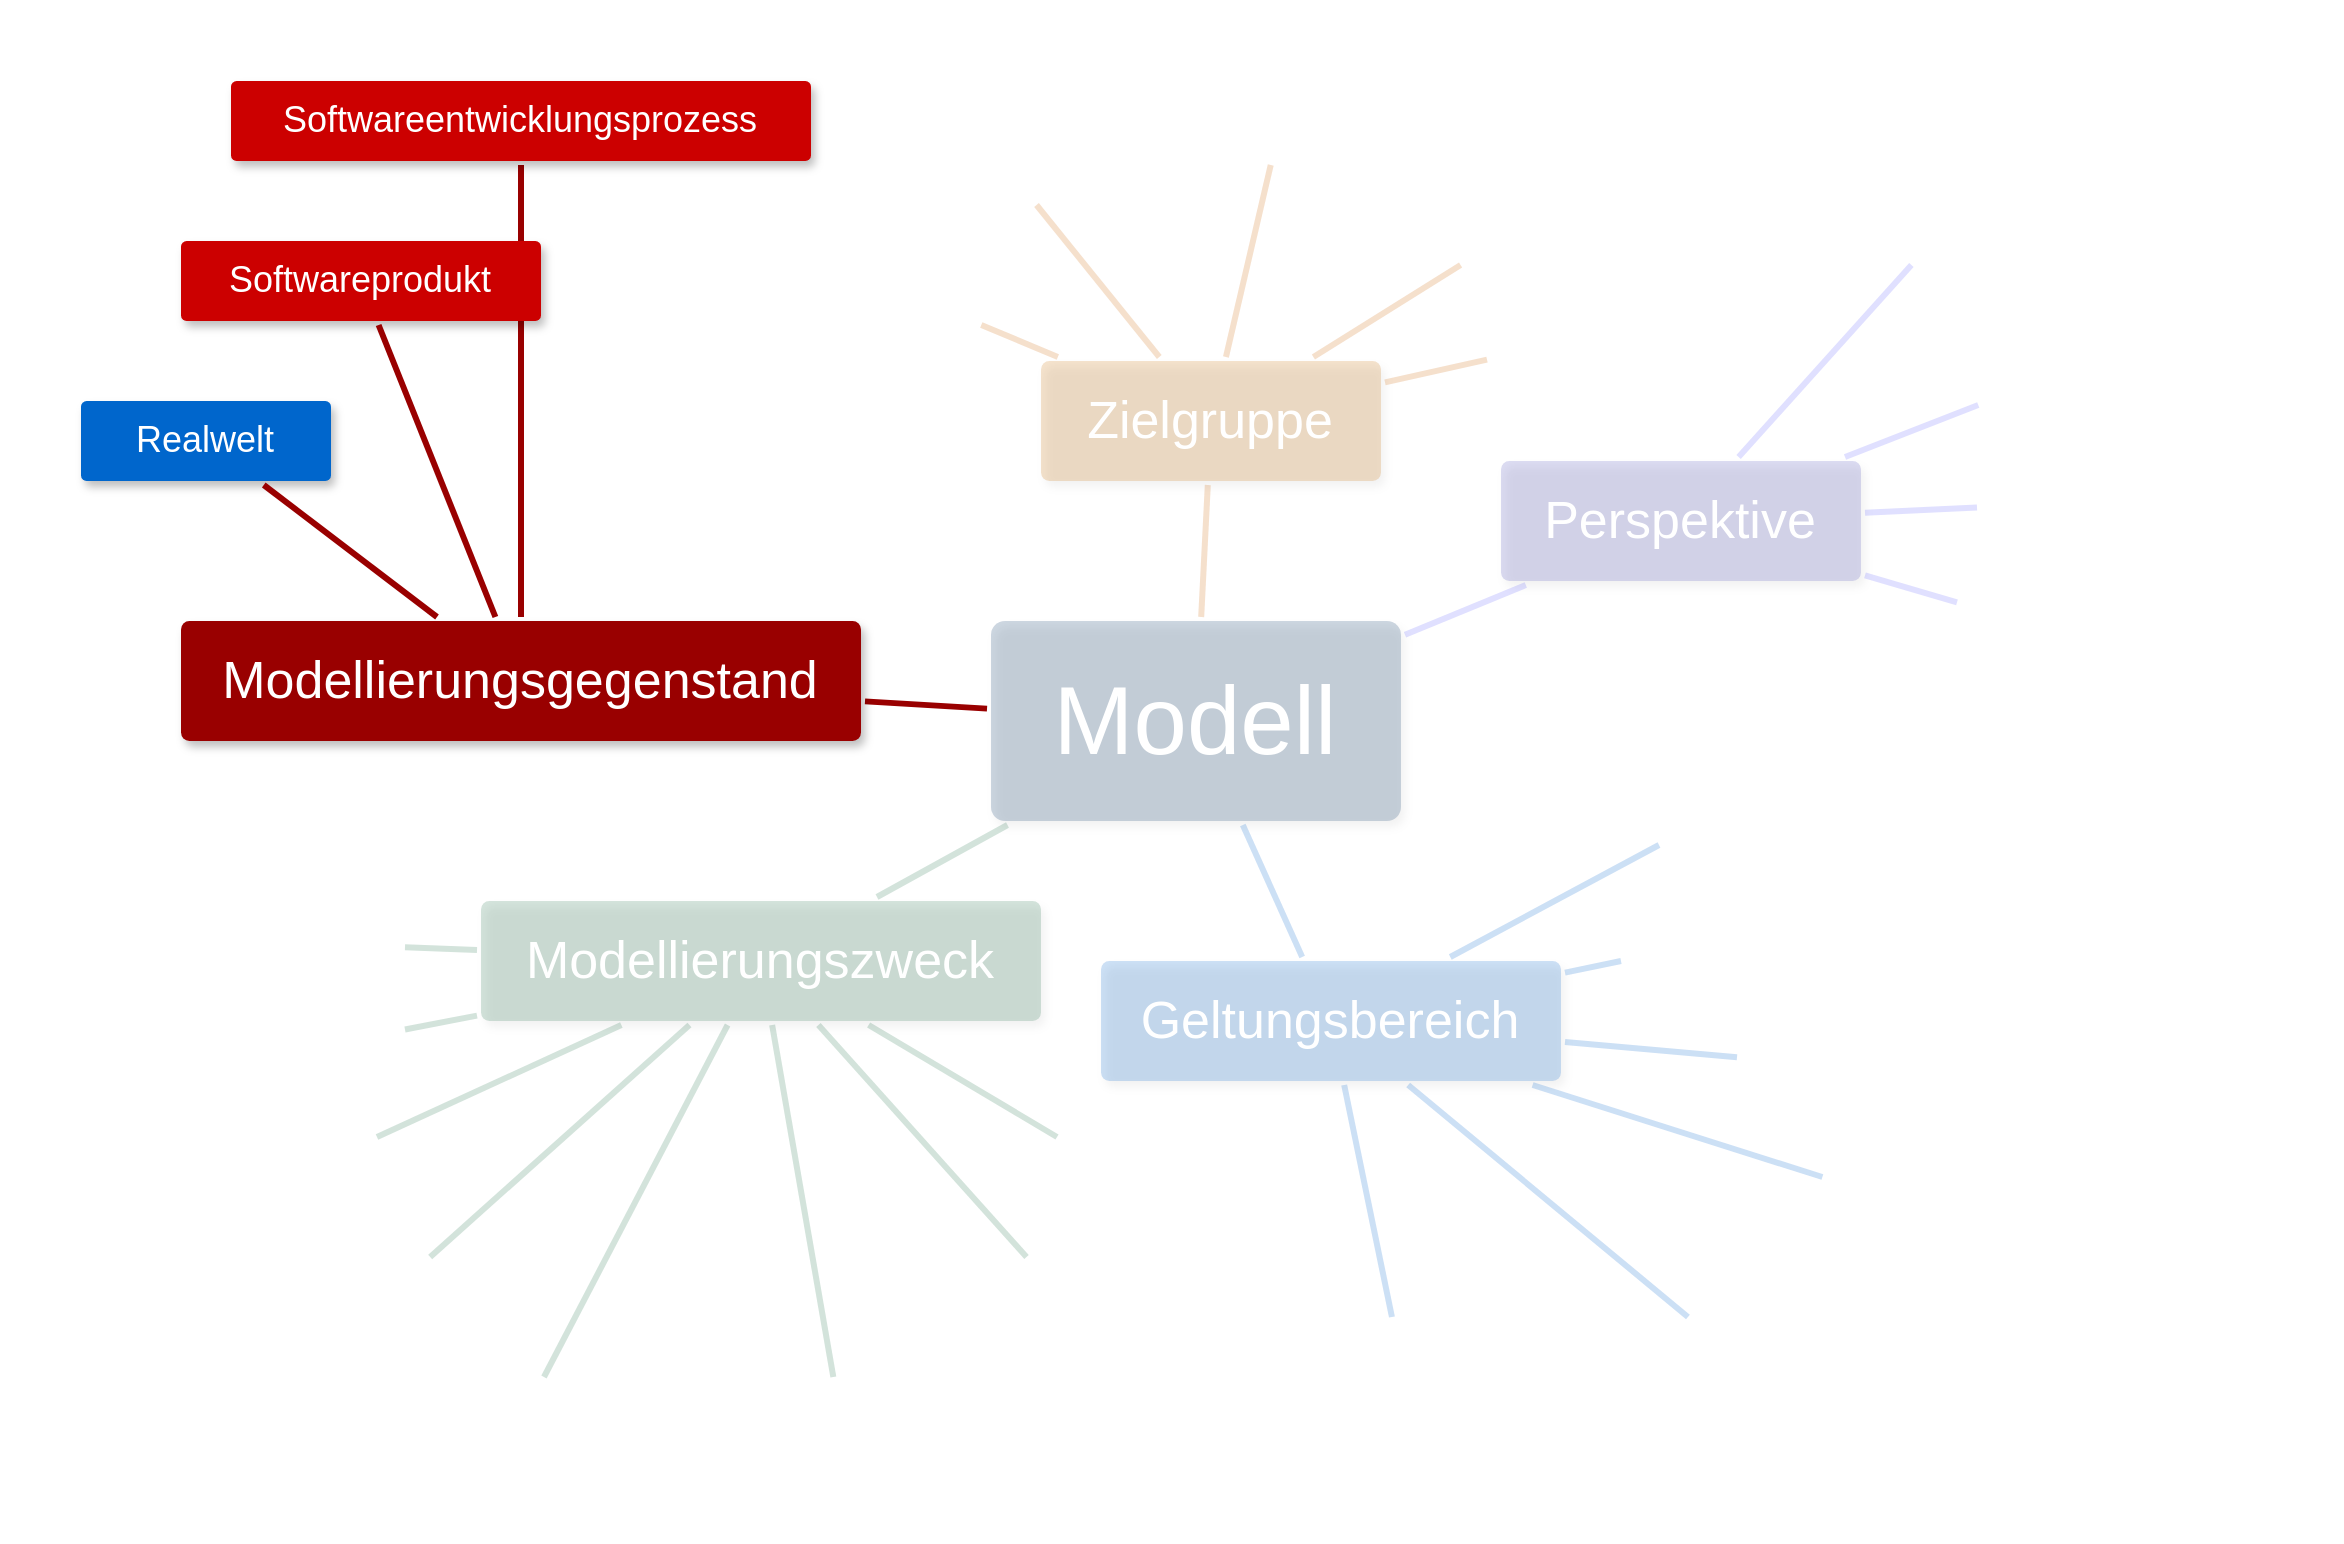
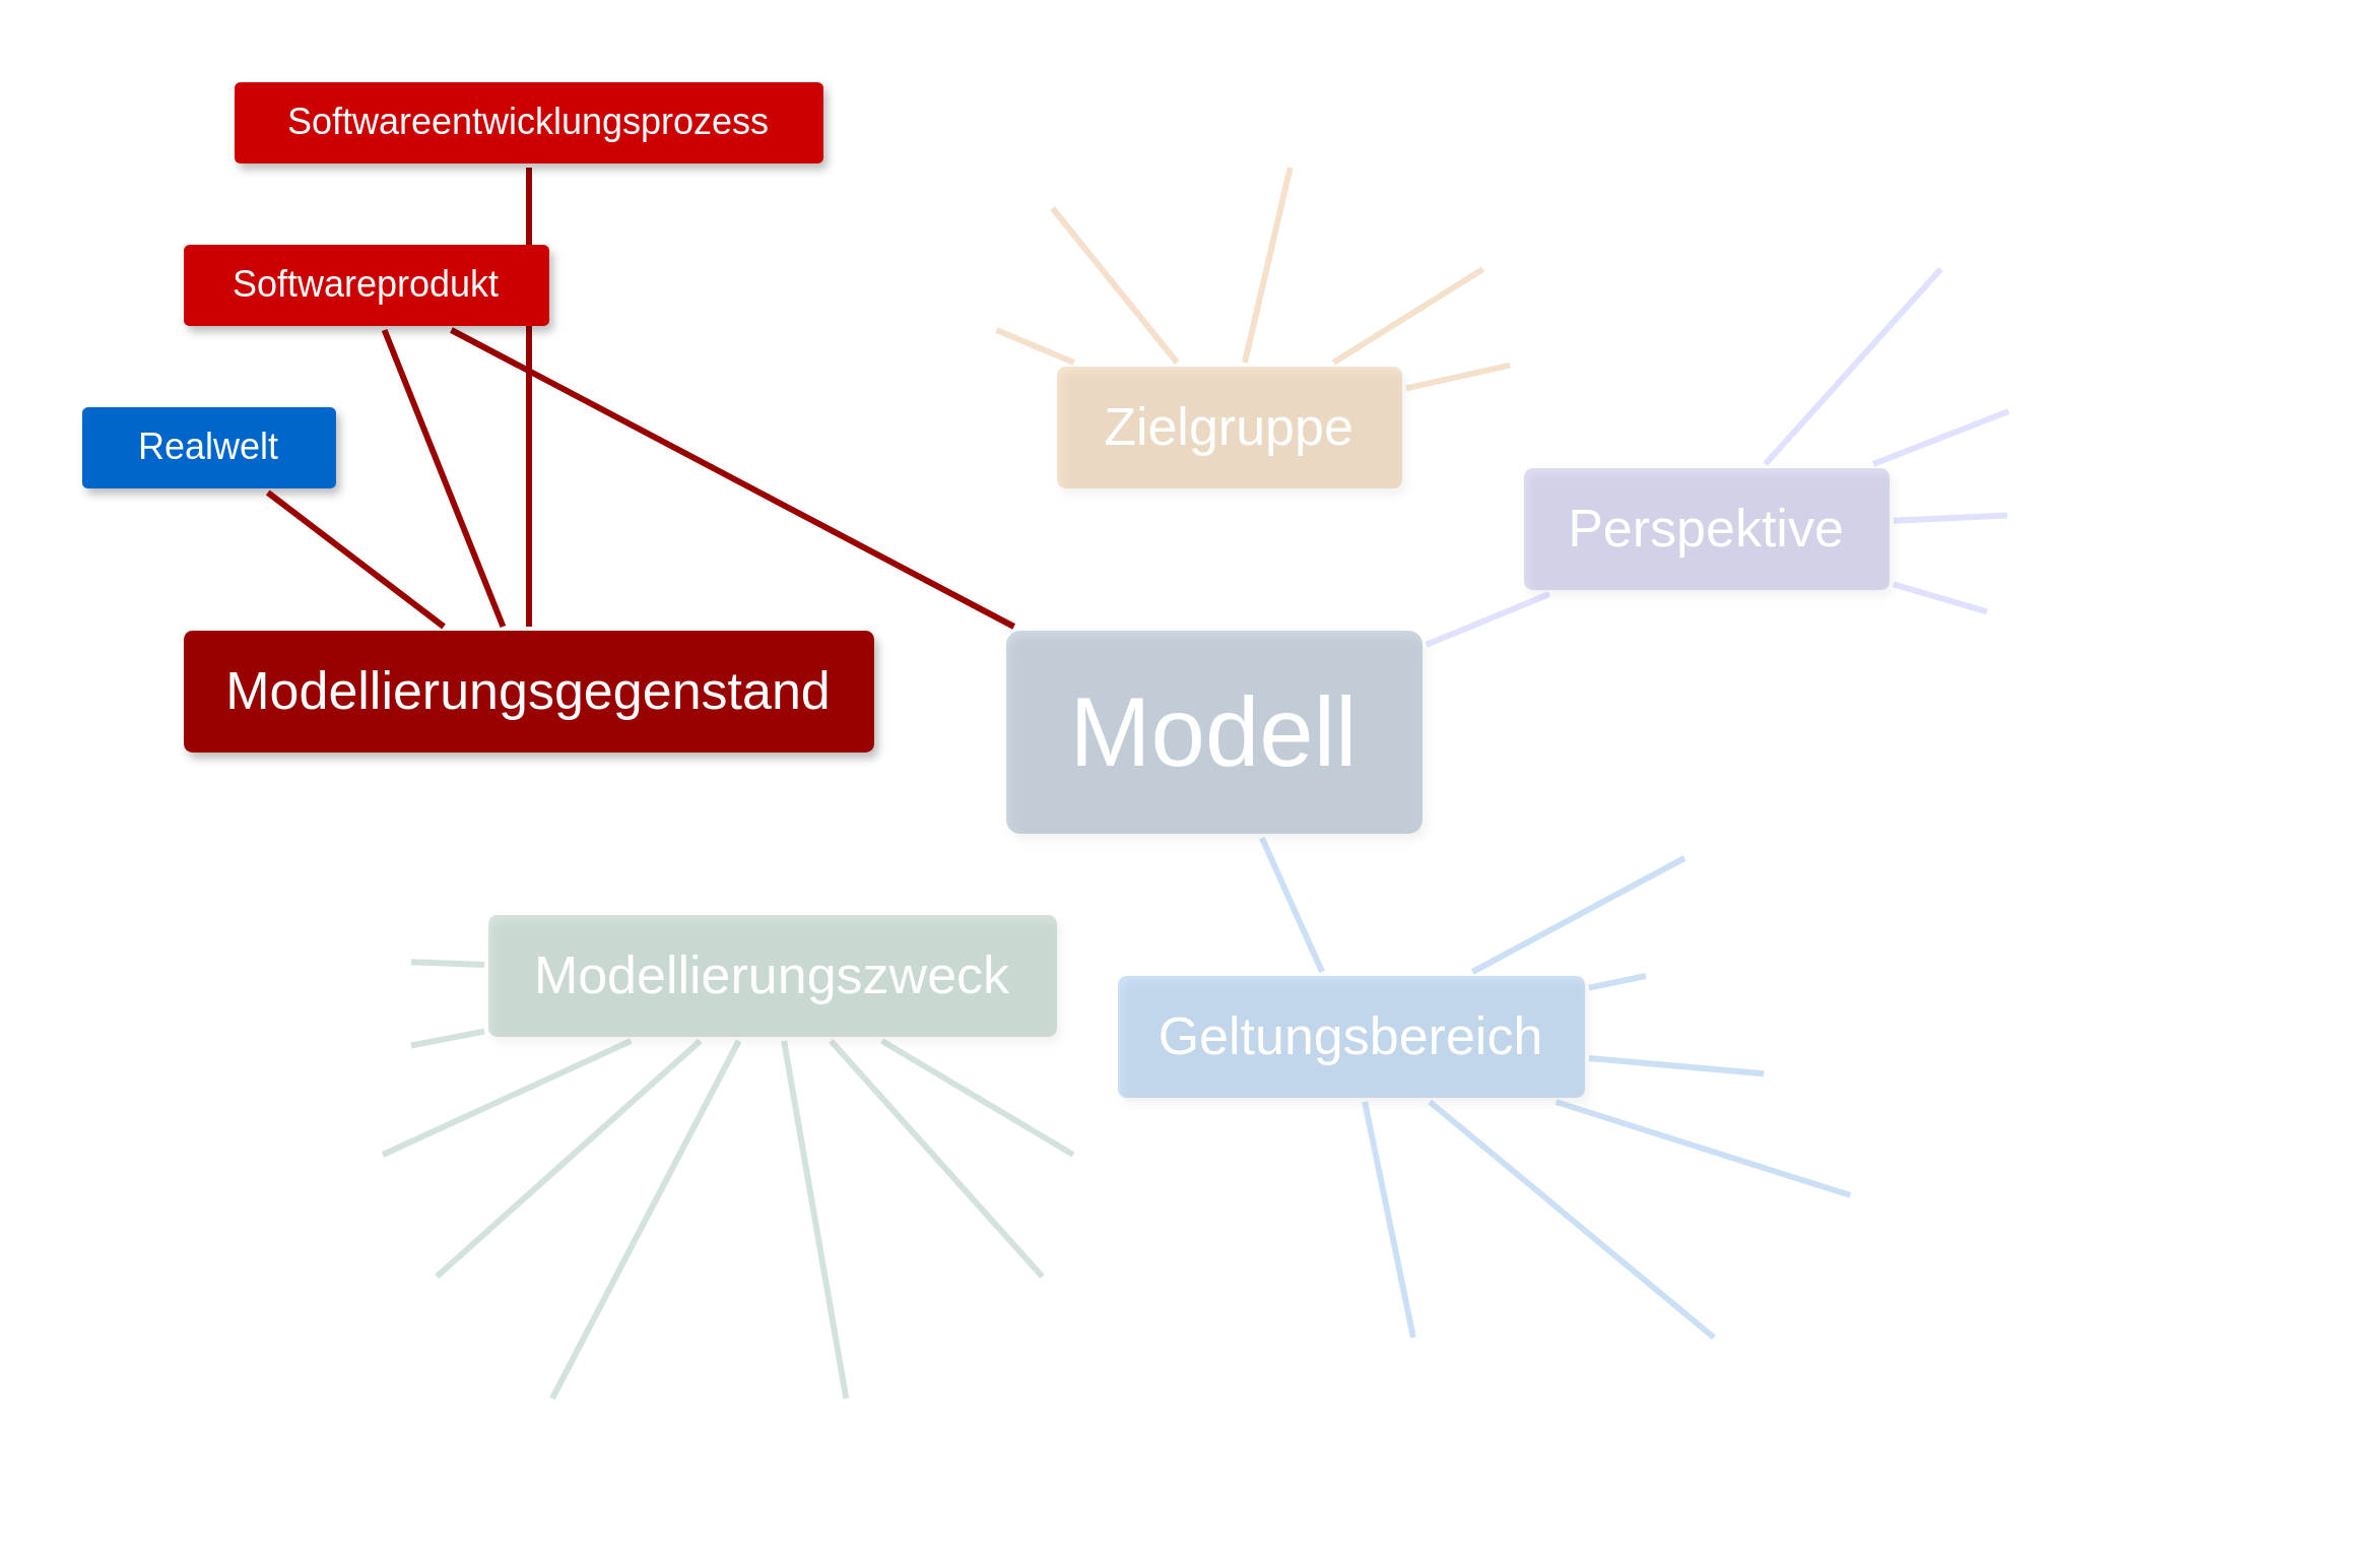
- <mxCell id="27" value="" style="rounded=0;jumpStyle=none;html=1;shadow=0;labelBackgroundColor=none;startArrow=none;startFill=0;endArrow=none;endFill=0;jettySize=auto;orthogonalLoop=1;strokeColor=#CC6600;strokeWidth=3;fontFamily=Helvetica;fontSize=16;fontColor=#23445D;spacing=5;opacity=20;" parent="1" source="31" target="36" edge="1"><mxGeometry relative="1" as="geometry" /></mxCell>
- <mxCell id="29" value="" style="rounded=0;jumpStyle=none;html=1;shadow=0;labelBackgroundColor=none;startArrow=none;startFill=0;endArrow=none;endFill=0;jettySize=auto;orthogonalLoop=1;strokeColor=#990000;strokeWidth=3;fontFamily=Helvetica;fontSize=16;fontColor=#23445D;spacing=5;" parent="1" source="31" target="64" edge="1"><mxGeometry relative="1" as="geometry" /></mxCell>
+ <mxCell id="29" value="" style="rounded=0;jumpStyle=none;html=1;shadow=0;labelBackgroundColor=none;startArrow=none;startFill=0;endArrow=none;endFill=0;jettySize=auto;orthogonalLoop=1;strokeColor=#990000;strokeWidth=3;fontFamily=Helvetica;fontSize=16;fontColor=#23445D;spacing=5;" parent="1" source="31" target="62" edge="1"><mxGeometry relative="1" as="geometry" /></mxCell>
- <mxCell id="28" value="" style="edgeStyle=none;rounded=0;jumpStyle=none;html=1;shadow=0;labelBackgroundColor=none;startArrow=none;startFill=0;endArrow=none;endFill=0;jettySize=auto;orthogonalLoop=1;strokeColor=#26734D;strokeWidth=3;fontFamily=Helvetica;fontSize=16;fontColor=#23445D;spacing=5;opacity=20;" parent="1" source="31" target="59" edge="1"><mxGeometry relative="1" as="geometry"><mxPoint x="489.333" y="448" as="targetPoint" /></mxGeometry></mxCell>
